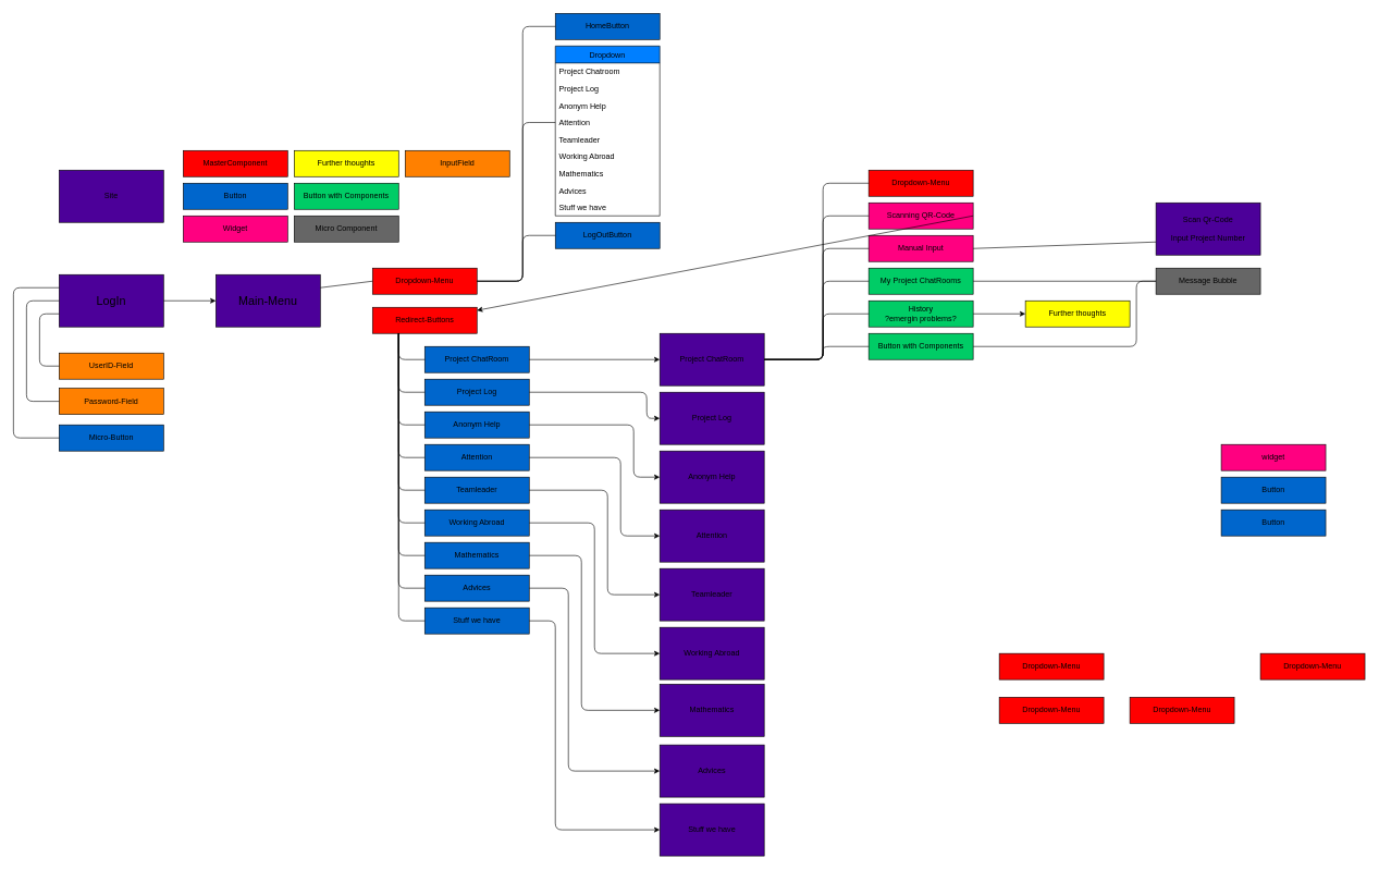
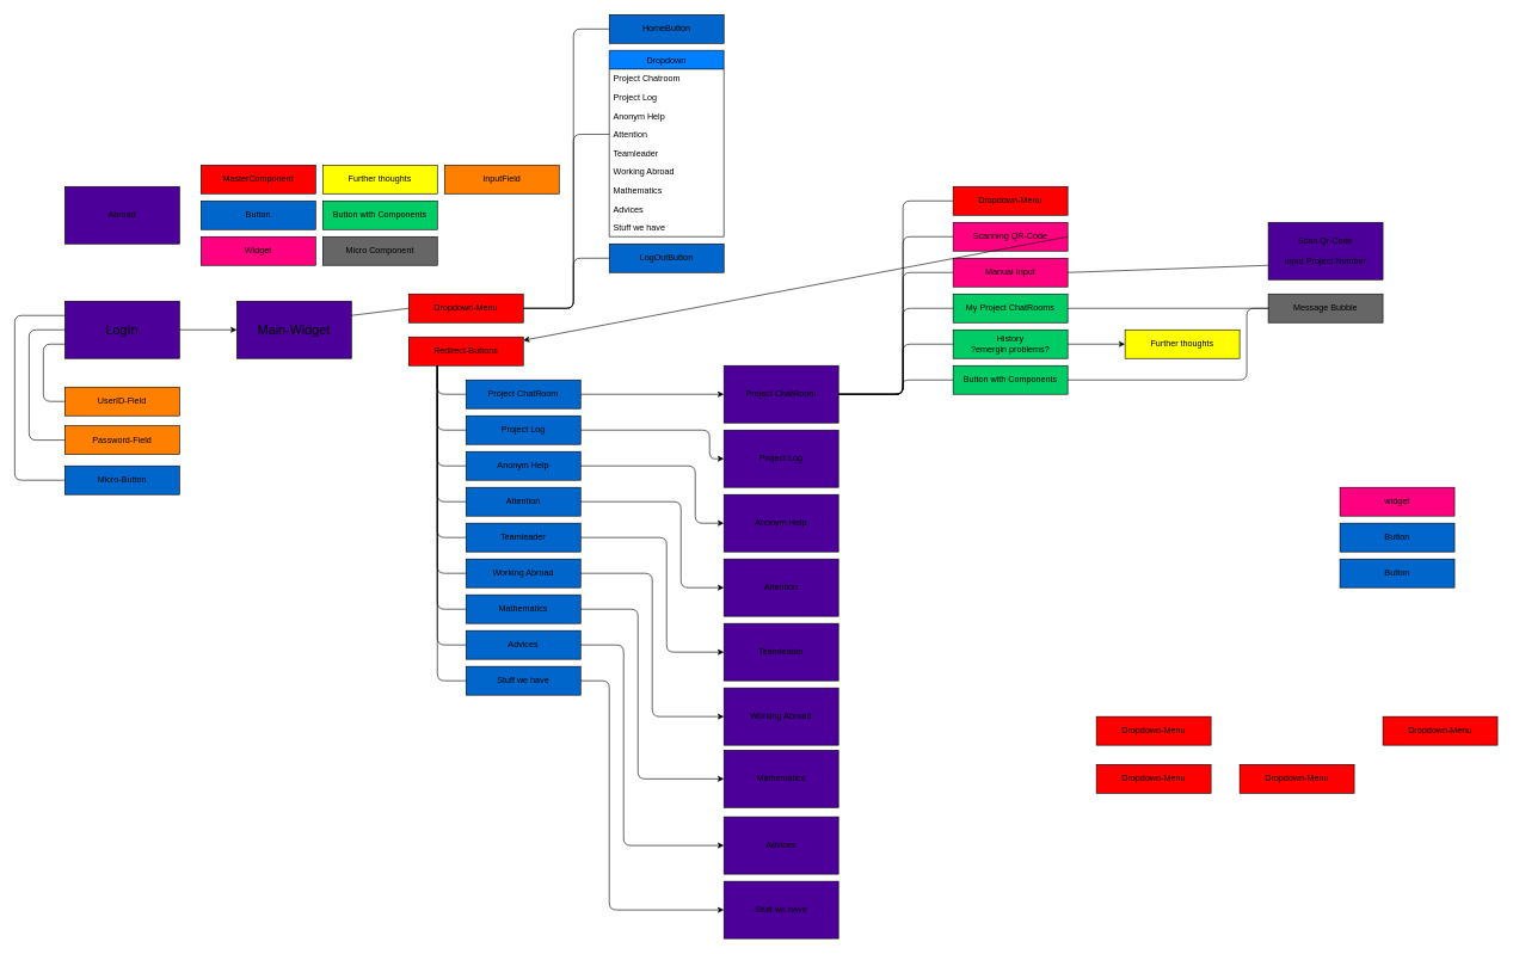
- <mxCell id="6" value="Site" style="rounded=0;whiteSpace=wrap;html=1;fillColor=#4C0099;" vertex="1" parent="1"><mxGeometry x="90" y="260" width="160" height="80" as="geometry" /></mxCell>
+ <mxCell id="6" value="Abroad" style="rounded=0;whiteSpace=wrap;html=1;fillColor=#4C0099;" vertex="1" parent="1"><mxGeometry x="90" y="260" width="160" height="80" as="geometry" /></mxCell>
- <mxCell id="3" value="&lt;font style=&quot;font-size: 18px&quot;&gt;Main-Menu&lt;/font&gt;" style="rounded=0;whiteSpace=wrap;html=1;fillColor=#4C0099;" vertex="1" parent="1"><mxGeometry x="330" y="420" width="160" height="80" as="geometry" /></mxCell>
+ <mxCell id="3" value="&lt;font style=&quot;font-size: 18px&quot;&gt;Main-Widget&lt;/font&gt;" style="rounded=0;whiteSpace=wrap;html=1;fillColor=#4C0099;" vertex="1" parent="1"><mxGeometry x="330" y="420" width="160" height="80" as="geometry" /></mxCell>
